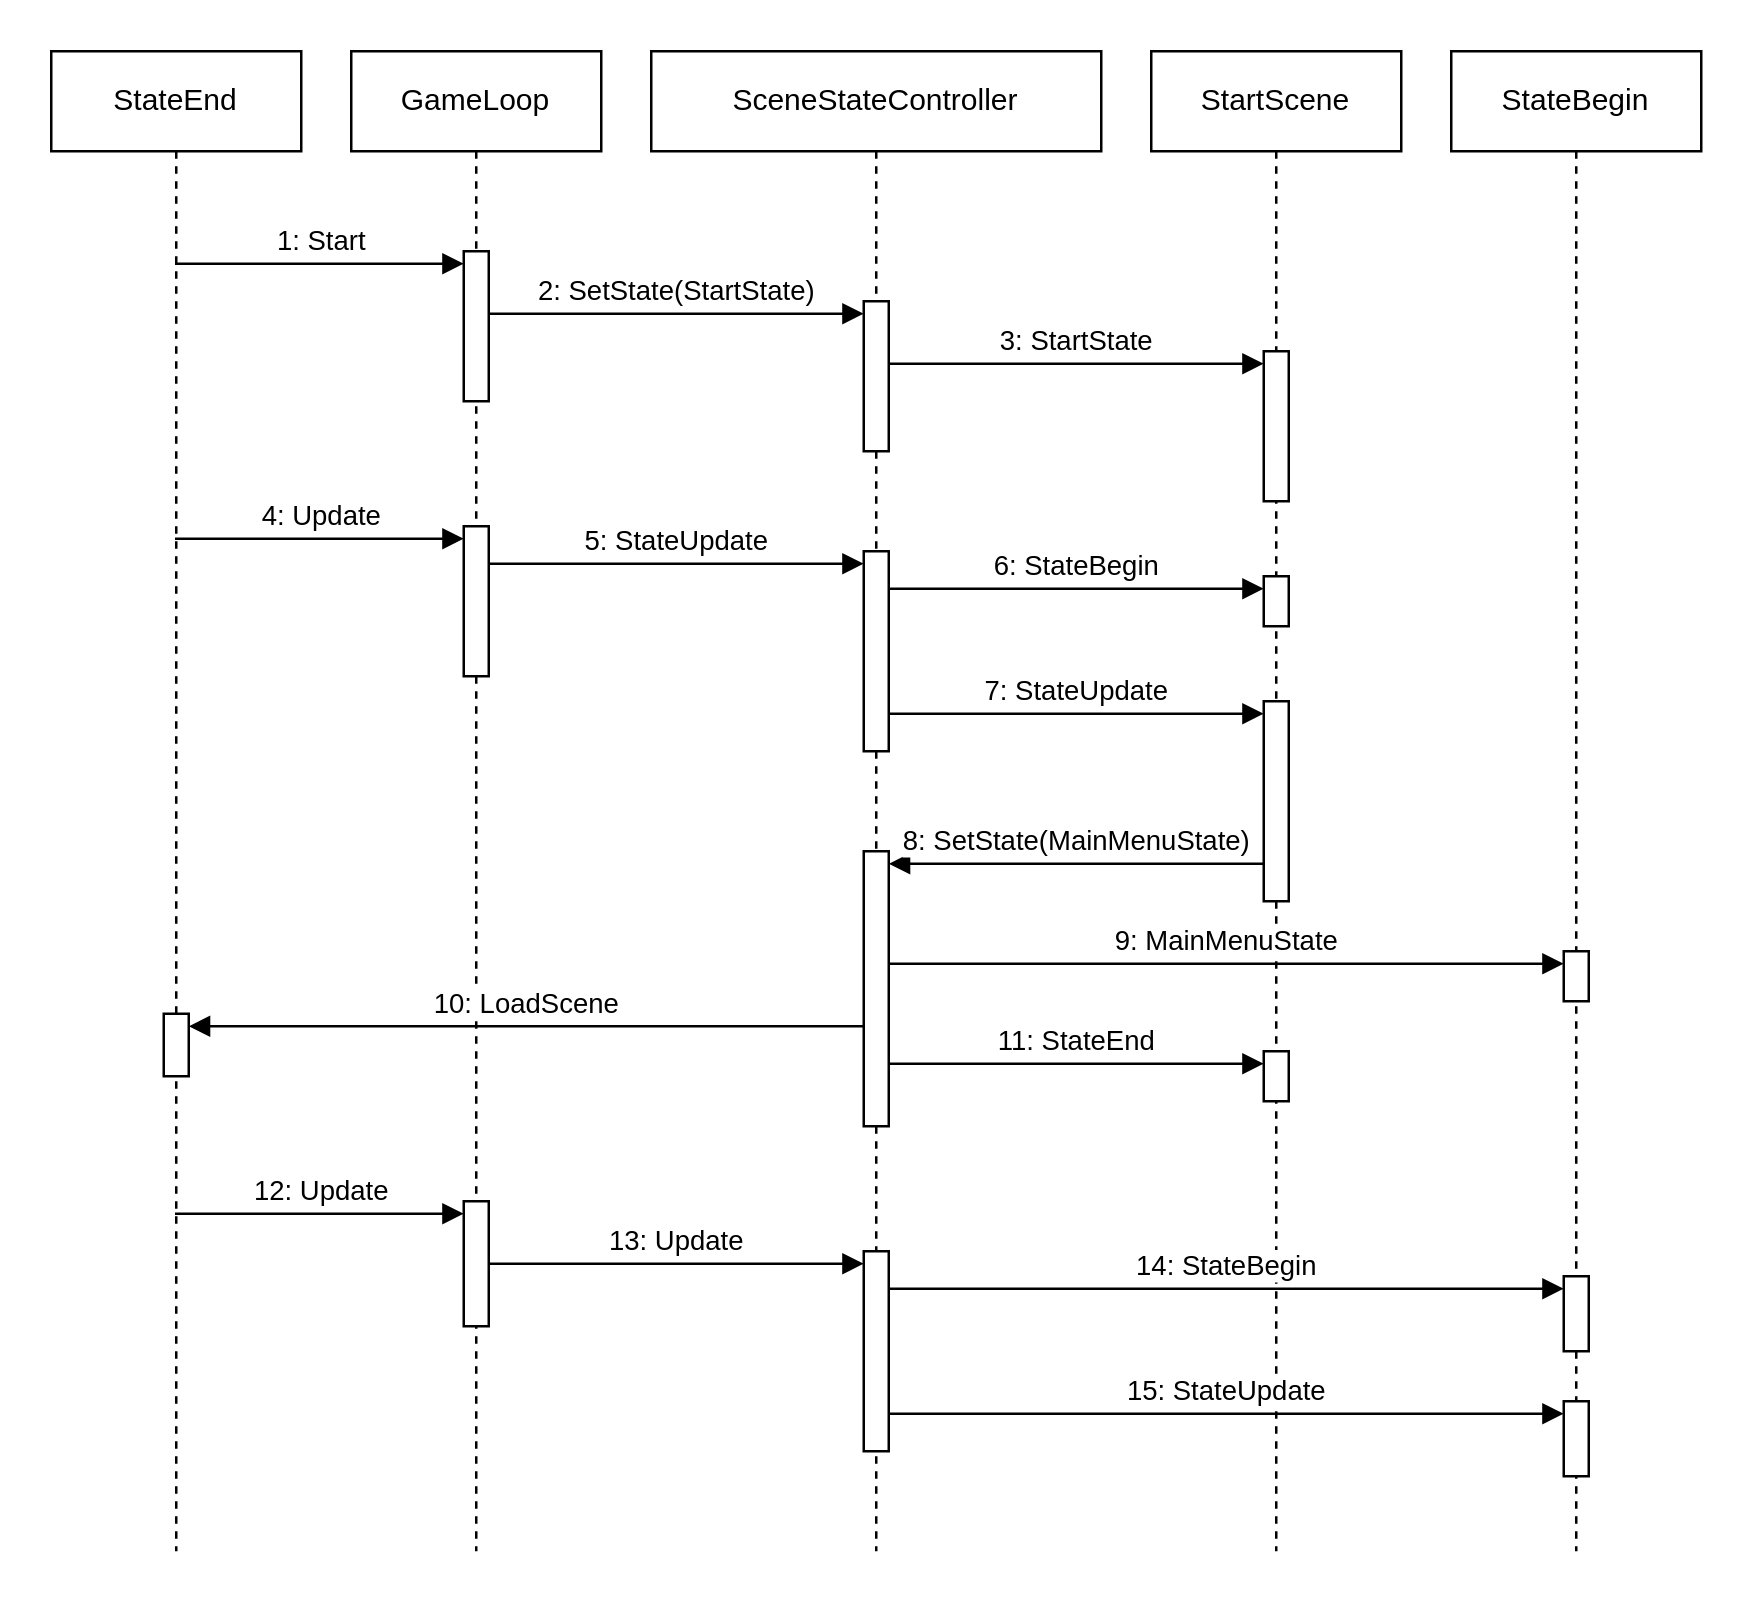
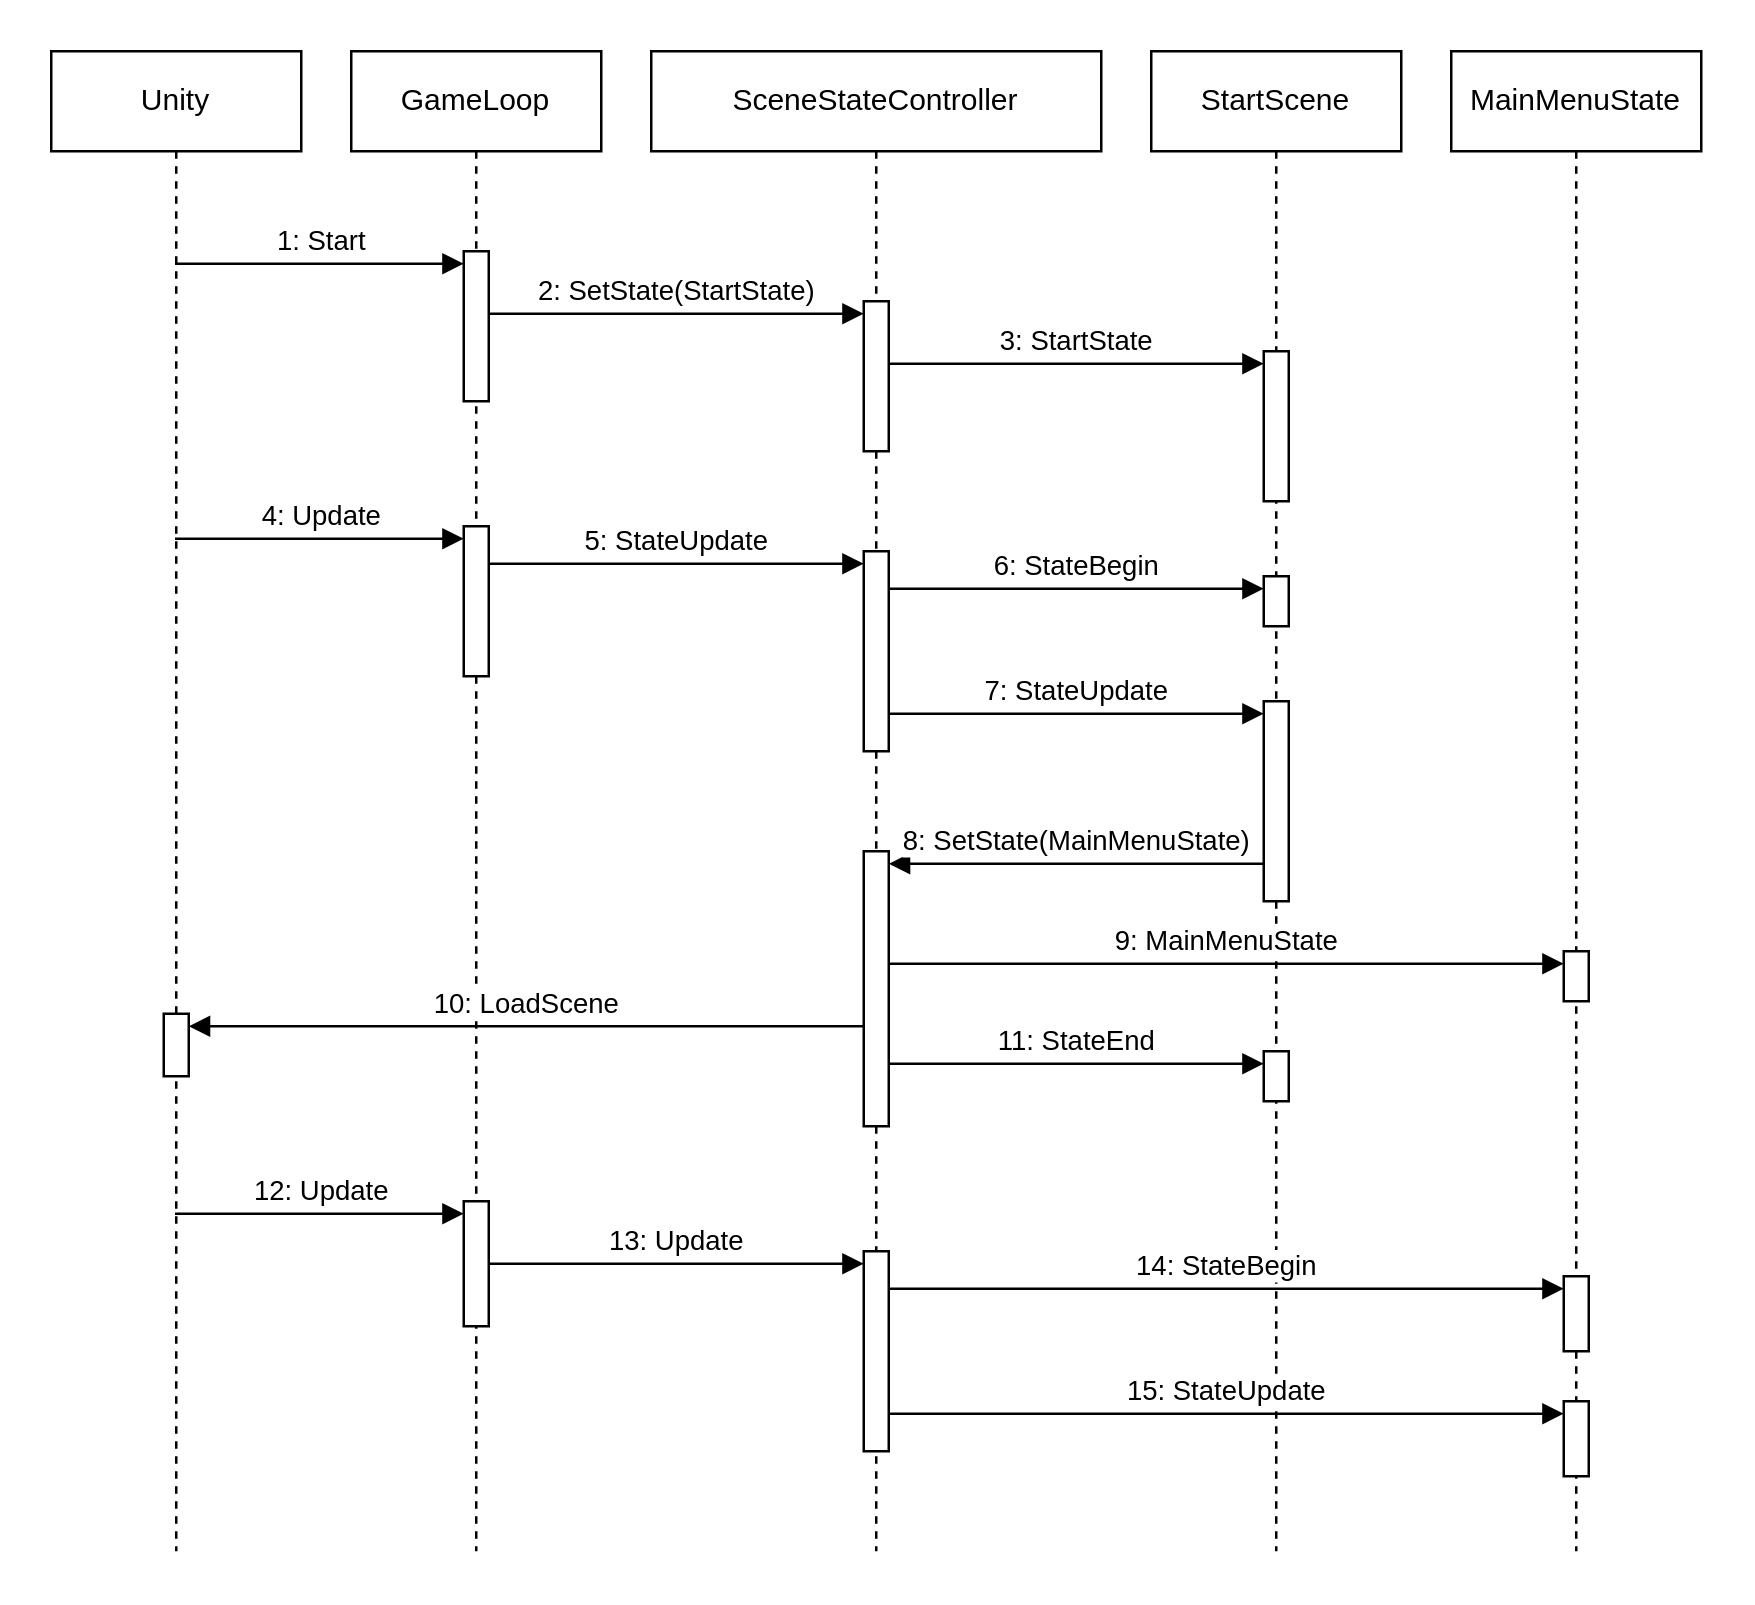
- <mxCell id="2" value="StateEnd" style="shape=umlLifeline;perimeter=lifelinePerimeter;whiteSpace=wrap;html=1;container=1;dropTarget=0;collapsible=0;recursiveResize=0;outlineConnect=0;portConstraint=eastwest;newEdgeStyle={&quot;curved&quot;:0,&quot;rounded&quot;:0};" vertex="1" parent="1"><mxGeometry y="20" width="100" height="600" as="geometry" x="20" /></mxCell>
+ <mxCell id="2" value="Unity" style="shape=umlLifeline;perimeter=lifelinePerimeter;whiteSpace=wrap;html=1;container=1;dropTarget=0;collapsible=0;recursiveResize=0;outlineConnect=0;portConstraint=eastwest;newEdgeStyle={&quot;curved&quot;:0,&quot;rounded&quot;:0};" vertex="1" parent="1"><mxGeometry y="20" width="100" height="600" as="geometry" x="20" /></mxCell>
- <mxCell id="18" value="StateBegin" style="shape=umlLifeline;perimeter=lifelinePerimeter;whiteSpace=wrap;html=1;container=1;dropTarget=0;collapsible=0;recursiveResize=0;outlineConnect=0;portConstraint=eastwest;newEdgeStyle={&quot;curved&quot;:0,&quot;rounded&quot;:0};" vertex="1" parent="1"><mxGeometry x="580" y="20" width="100" height="600" as="geometry" /></mxCell>
+ <mxCell id="18" value="MainMenuState" style="shape=umlLifeline;perimeter=lifelinePerimeter;whiteSpace=wrap;html=1;container=1;dropTarget=0;collapsible=0;recursiveResize=0;outlineConnect=0;portConstraint=eastwest;newEdgeStyle={&quot;curved&quot;:0,&quot;rounded&quot;:0};" vertex="1" parent="1"><mxGeometry x="580" y="20" width="100" height="600" as="geometry" /></mxCell>
